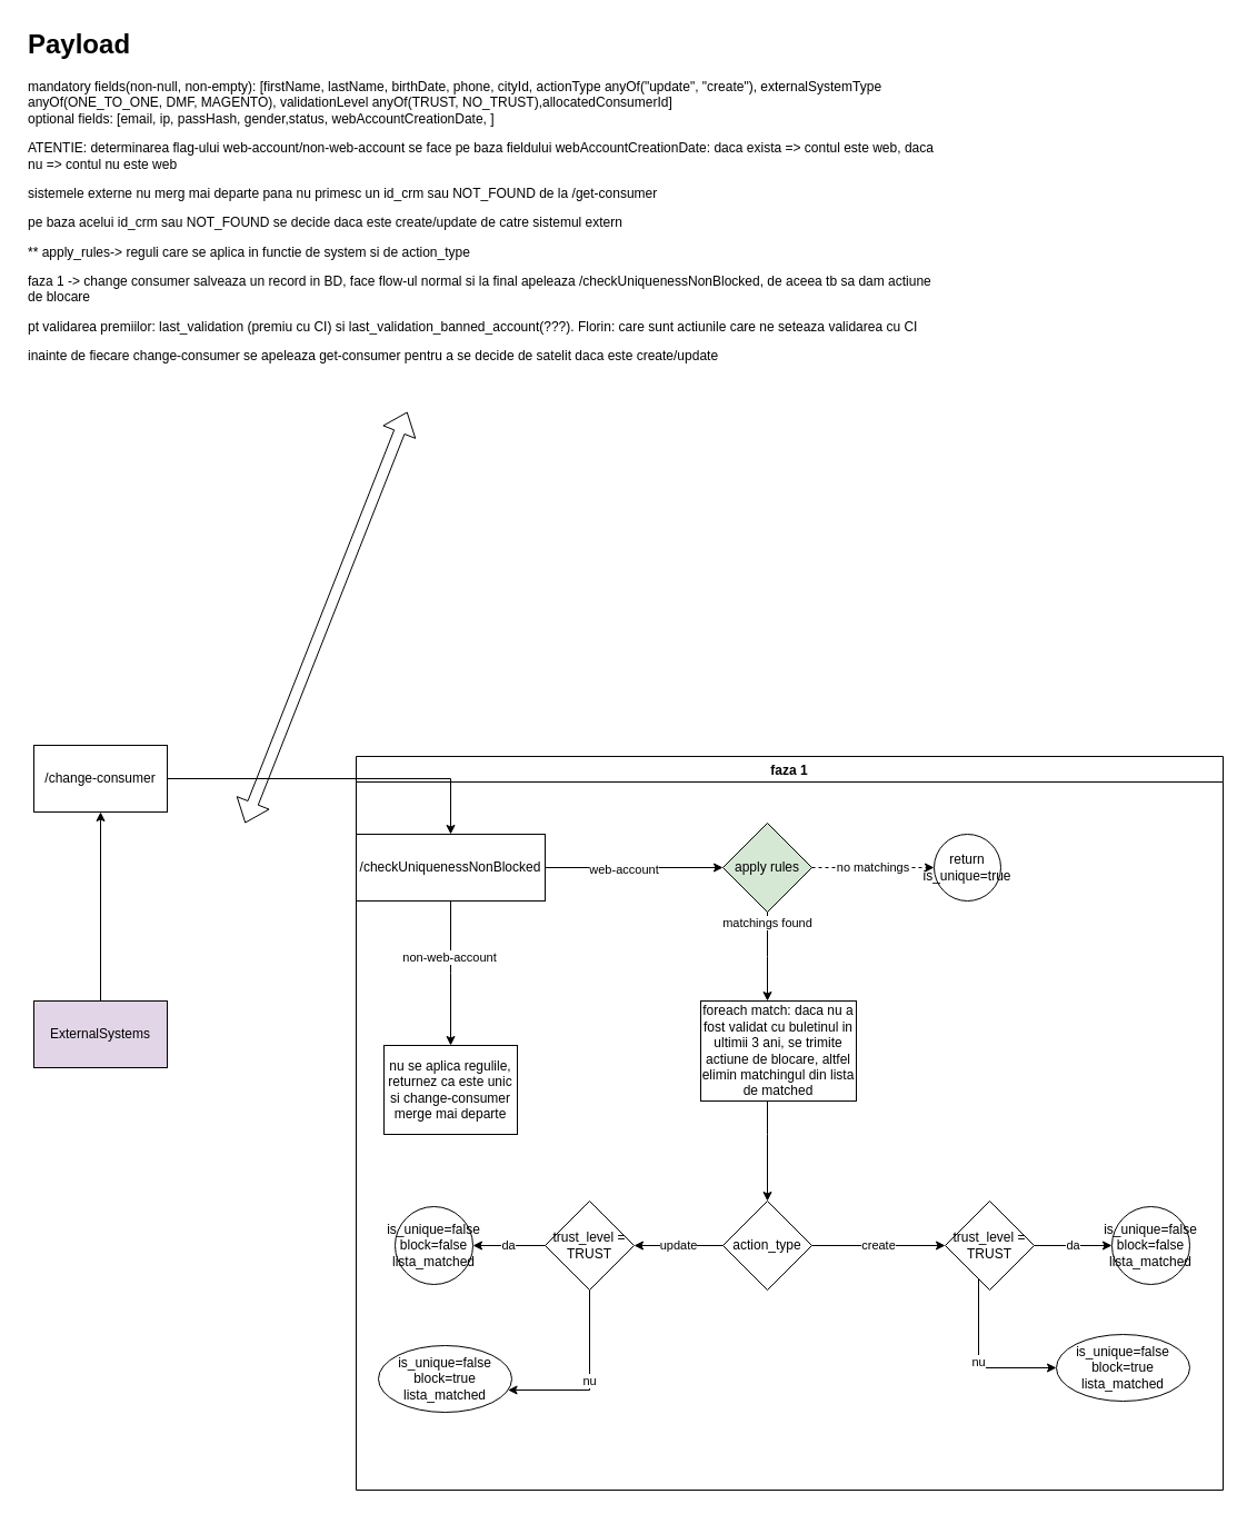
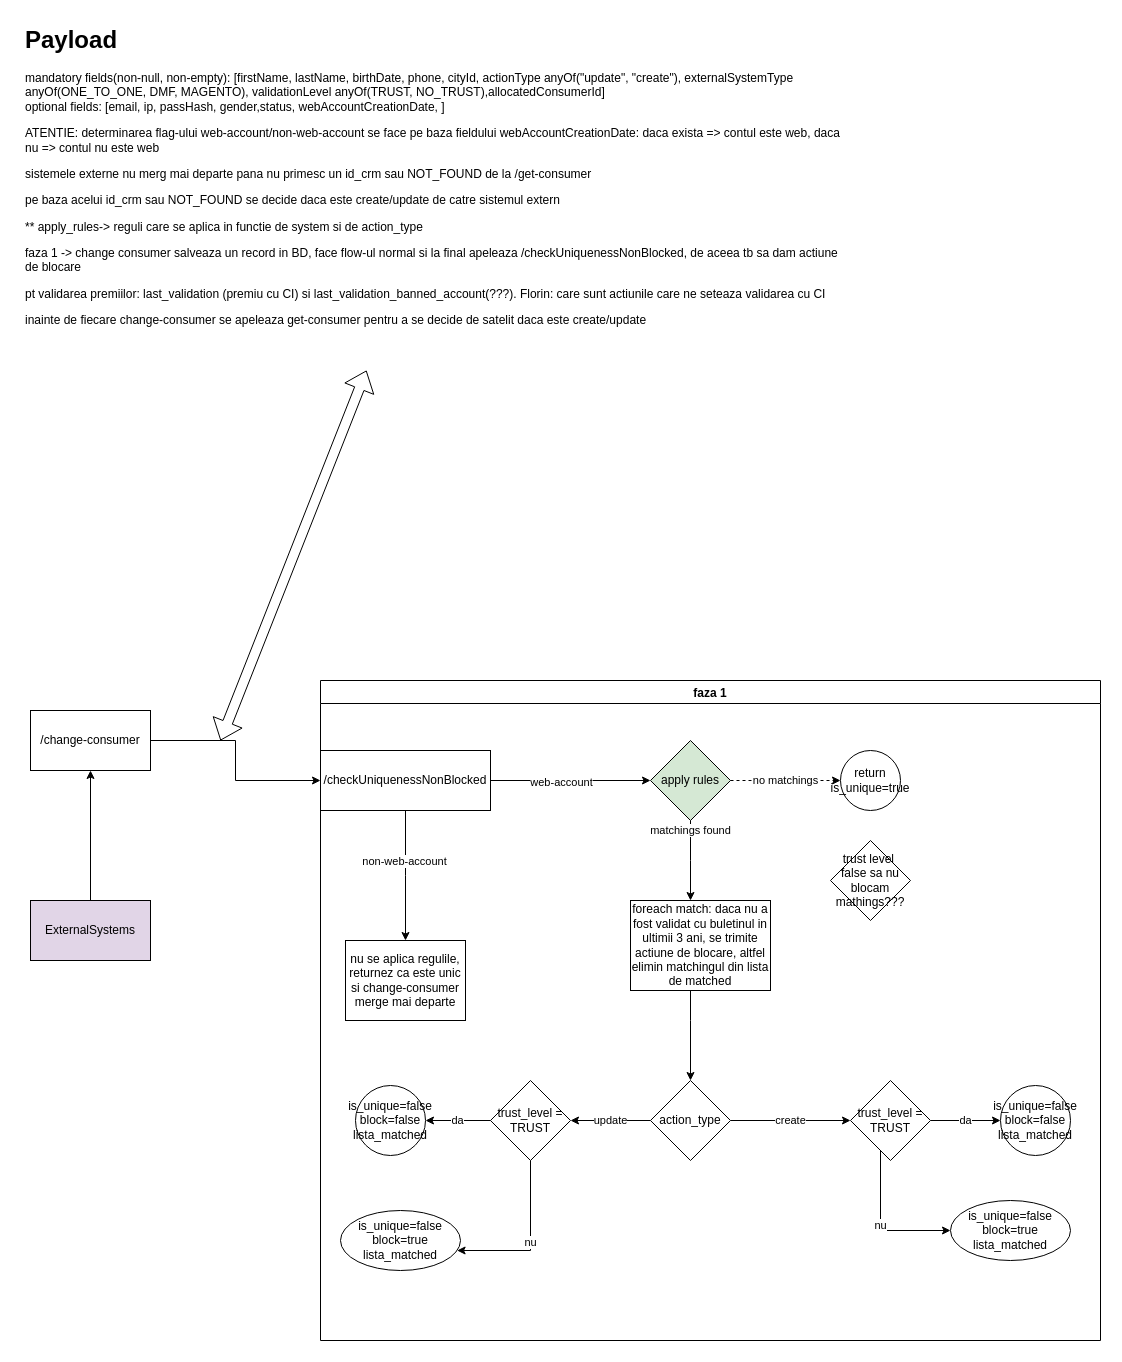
- <mxCell id="29" value="/change-consumer" style="rounded=0;whiteSpace=wrap;html=1;" vertex="1" parent="1"><mxGeometry x="30" y="670" width="120" height="60" as="geometry" /></mxCell>
+ <mxCell id="29" value="/change-consumer" style="rounded=0;whiteSpace=wrap;html=1;" vertex="1" parent="1"><mxGeometry x="30" y="710" width="120" height="60" as="geometry" /></mxCell>
+ <mxCell id="25" value="trust level&amp;nbsp;&lt;br&gt;false sa nu blocam mathings???" style="rhombus;whiteSpace=wrap;html=1;" vertex="1" parent="2"><mxGeometry x="510" y="160" width="80" height="80" as="geometry" /></mxCell>
